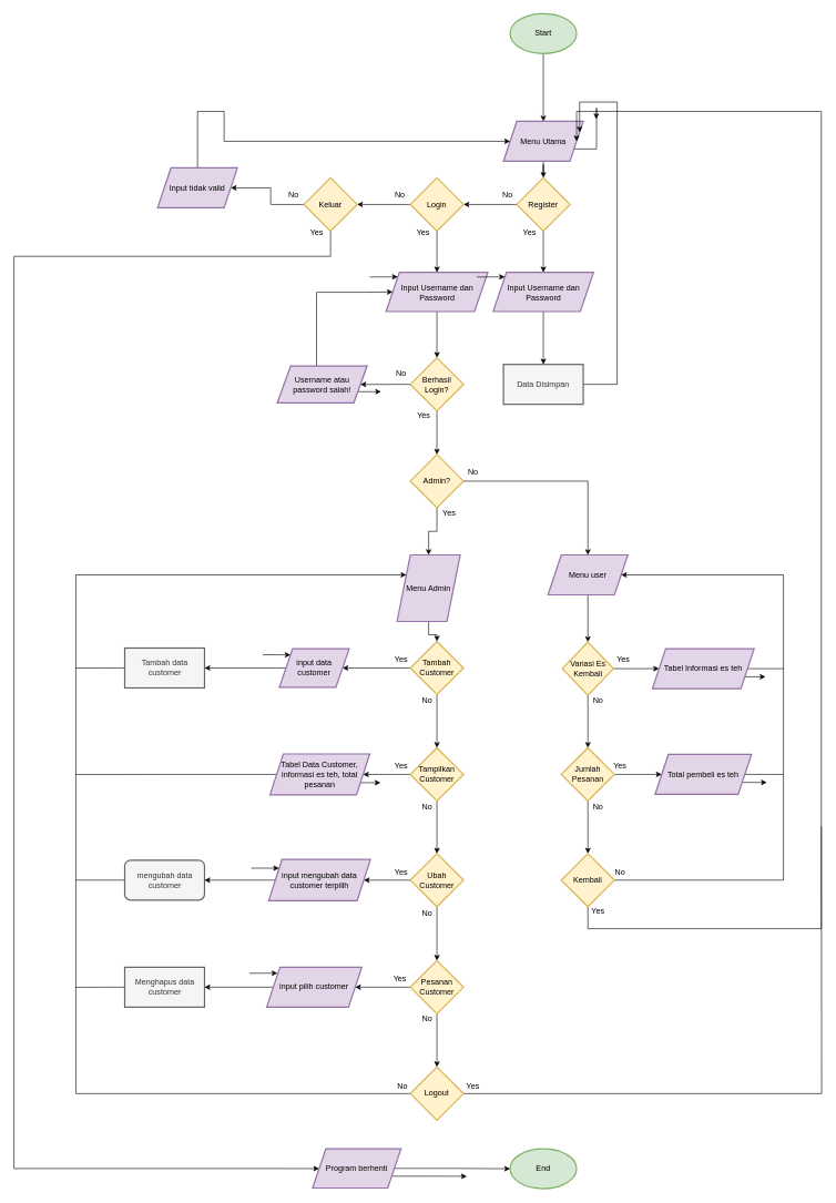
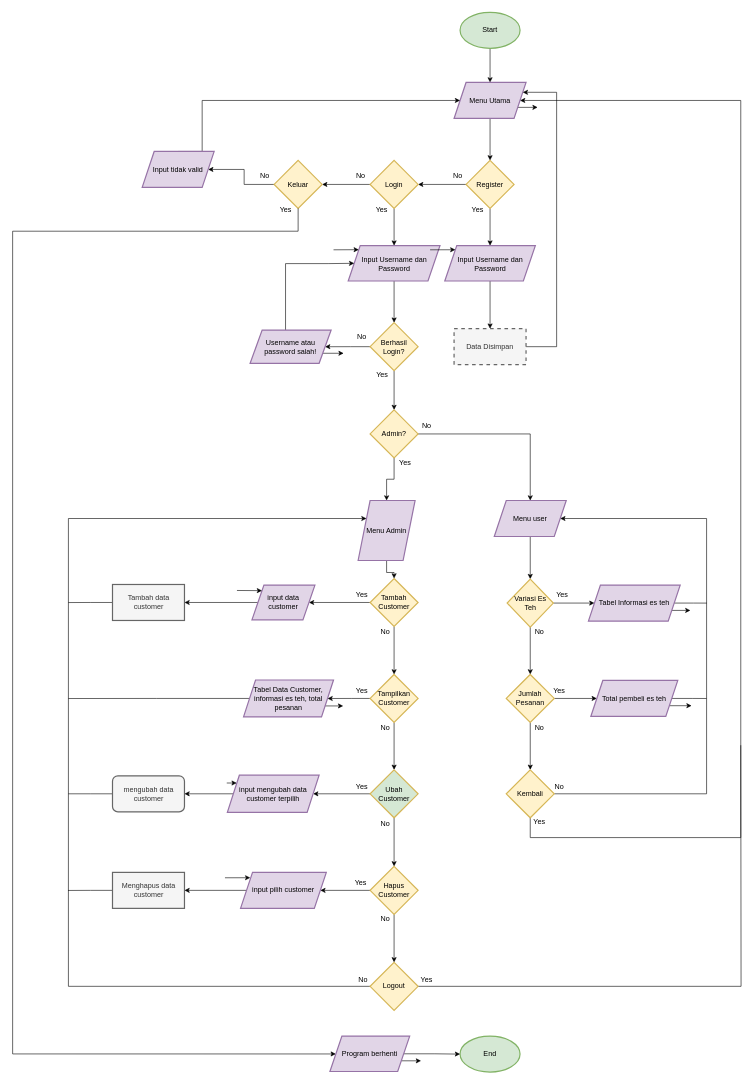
- <mxCell id="6" value="Menu Utama" style="shape=parallelogram;perimeter=parallelogramPerimeter;whiteSpace=wrap;html=1;fixedSize=1;strokeWidth=2;fillColor=#e1d5e7;strokeColor=#9673a6;" parent="1" vertex="1"><mxGeometry x="756" y="182" width="120" height="60" as="geometry" /></mxCell>
+ <mxCell id="6" value="Menu Utama" style="shape=parallelogram;perimeter=parallelogramPerimeter;whiteSpace=wrap;html=1;fixedSize=1;strokeWidth=2;fillColor=#e1d5e7;strokeColor=#9673a6;" parent="1" vertex="1"><mxGeometry x="756" y="137" width="120" height="60" as="geometry" /></mxCell>
- <mxCell id="18" value="Data Disimpan" style="whiteSpace=wrap;html=1;strokeWidth=2;fillColor=#f5f5f5;fontColor=#333333;strokeColor=#666666;" parent="1" vertex="1"><mxGeometry x="756" y="547.5" width="120" height="60" as="geometry" /></mxCell>
+ <mxCell id="18" value="Data Disimpan" style="whiteSpace=wrap;html=1;strokeWidth=2;fillColor=#f5f5f5;fontColor=#333333;strokeColor=#666666;dashed=1;" parent="1" vertex="1"><mxGeometry x="756" y="547.5" width="120" height="60" as="geometry" /></mxCell>
- <mxCell id="66" value="Variasi Es Kembali" style="rhombus;whiteSpace=wrap;html=1;strokeWidth=2;fillColor=#fff2cc;strokeColor=#d6b656;" parent="1" vertex="1"><mxGeometry x="844.5" y="965" width="77" height="80" as="geometry" /></mxCell>
+ <mxCell id="66" value="Variasi Es Teh" style="rhombus;whiteSpace=wrap;html=1;strokeWidth=2;fillColor=#fff2cc;strokeColor=#d6b656;" parent="1" vertex="1"><mxGeometry x="844.5" y="965" width="77" height="80" as="geometry" /></mxCell>
- <mxCell id="57" value="input mengubah data customer terpilih" style="shape=parallelogram;perimeter=parallelogramPerimeter;whiteSpace=wrap;html=1;fixedSize=1;strokeWidth=2;fillColor=#e1d5e7;strokeColor=#9673a6;" parent="1" vertex="1"><mxGeometry x="403" y="1292" width="153" height="62" as="geometry" /></mxCell>
+ <mxCell id="57" value="input mengubah data customer terpilih" style="shape=parallelogram;perimeter=parallelogramPerimeter;whiteSpace=wrap;html=1;fixedSize=1;strokeWidth=2;fillColor=#e1d5e7;strokeColor=#9673a6;" parent="1" vertex="1"><mxGeometry x="378" y="1292" width="153" height="62" as="geometry" /></mxCell>
- <mxCell id="42" value="Ubah Customer" style="rhombus;whiteSpace=wrap;html=1;strokeWidth=2;fillColor=#fff2cc;strokeColor=#d6b656;" parent="1" vertex="1"><mxGeometry x="616" y="1283" width="80" height="80" as="geometry" /></mxCell>
+ <mxCell id="42" value="Ubah Customer" style="rhombus;whiteSpace=wrap;html=1;strokeWidth=2;fillColor=#d5e8d4;strokeColor=#d6b656;" parent="1" vertex="1"><mxGeometry x="616" y="1283" width="80" height="80" as="geometry" /></mxCell>
- <mxCell id="45" value="Pesanan Customer" style="rhombus;whiteSpace=wrap;html=1;strokeWidth=2;fillColor=#fff2cc;strokeColor=#d6b656;" parent="1" vertex="1"><mxGeometry x="616" y="1444" width="80" height="80" as="geometry" /></mxCell>
+ <mxCell id="45" value="Hapus Customer" style="rhombus;whiteSpace=wrap;html=1;strokeWidth=2;fillColor=#fff2cc;strokeColor=#d6b656;" parent="1" vertex="1"><mxGeometry x="616" y="1444" width="80" height="80" as="geometry" /></mxCell>
- <mxCell id="85" value="Program berhenti" style="shape=parallelogram;perimeter=parallelogramPerimeter;whiteSpace=wrap;html=1;fixedSize=1;strokeWidth=2;fillColor=#e1d5e7;strokeColor=#9673a6;" parent="1" vertex="1"><mxGeometry x="469" y="1727" width="133" height="59" as="geometry" /></mxCell>
+ <mxCell id="85" value="Program berhenti" style="shape=parallelogram;perimeter=parallelogramPerimeter;whiteSpace=wrap;html=1;fixedSize=1;strokeWidth=2;fillColor=#e1d5e7;strokeColor=#9673a6;" parent="1" vertex="1"><mxGeometry x="549" y="1727" width="133" height="59" as="geometry" /></mxCell>
